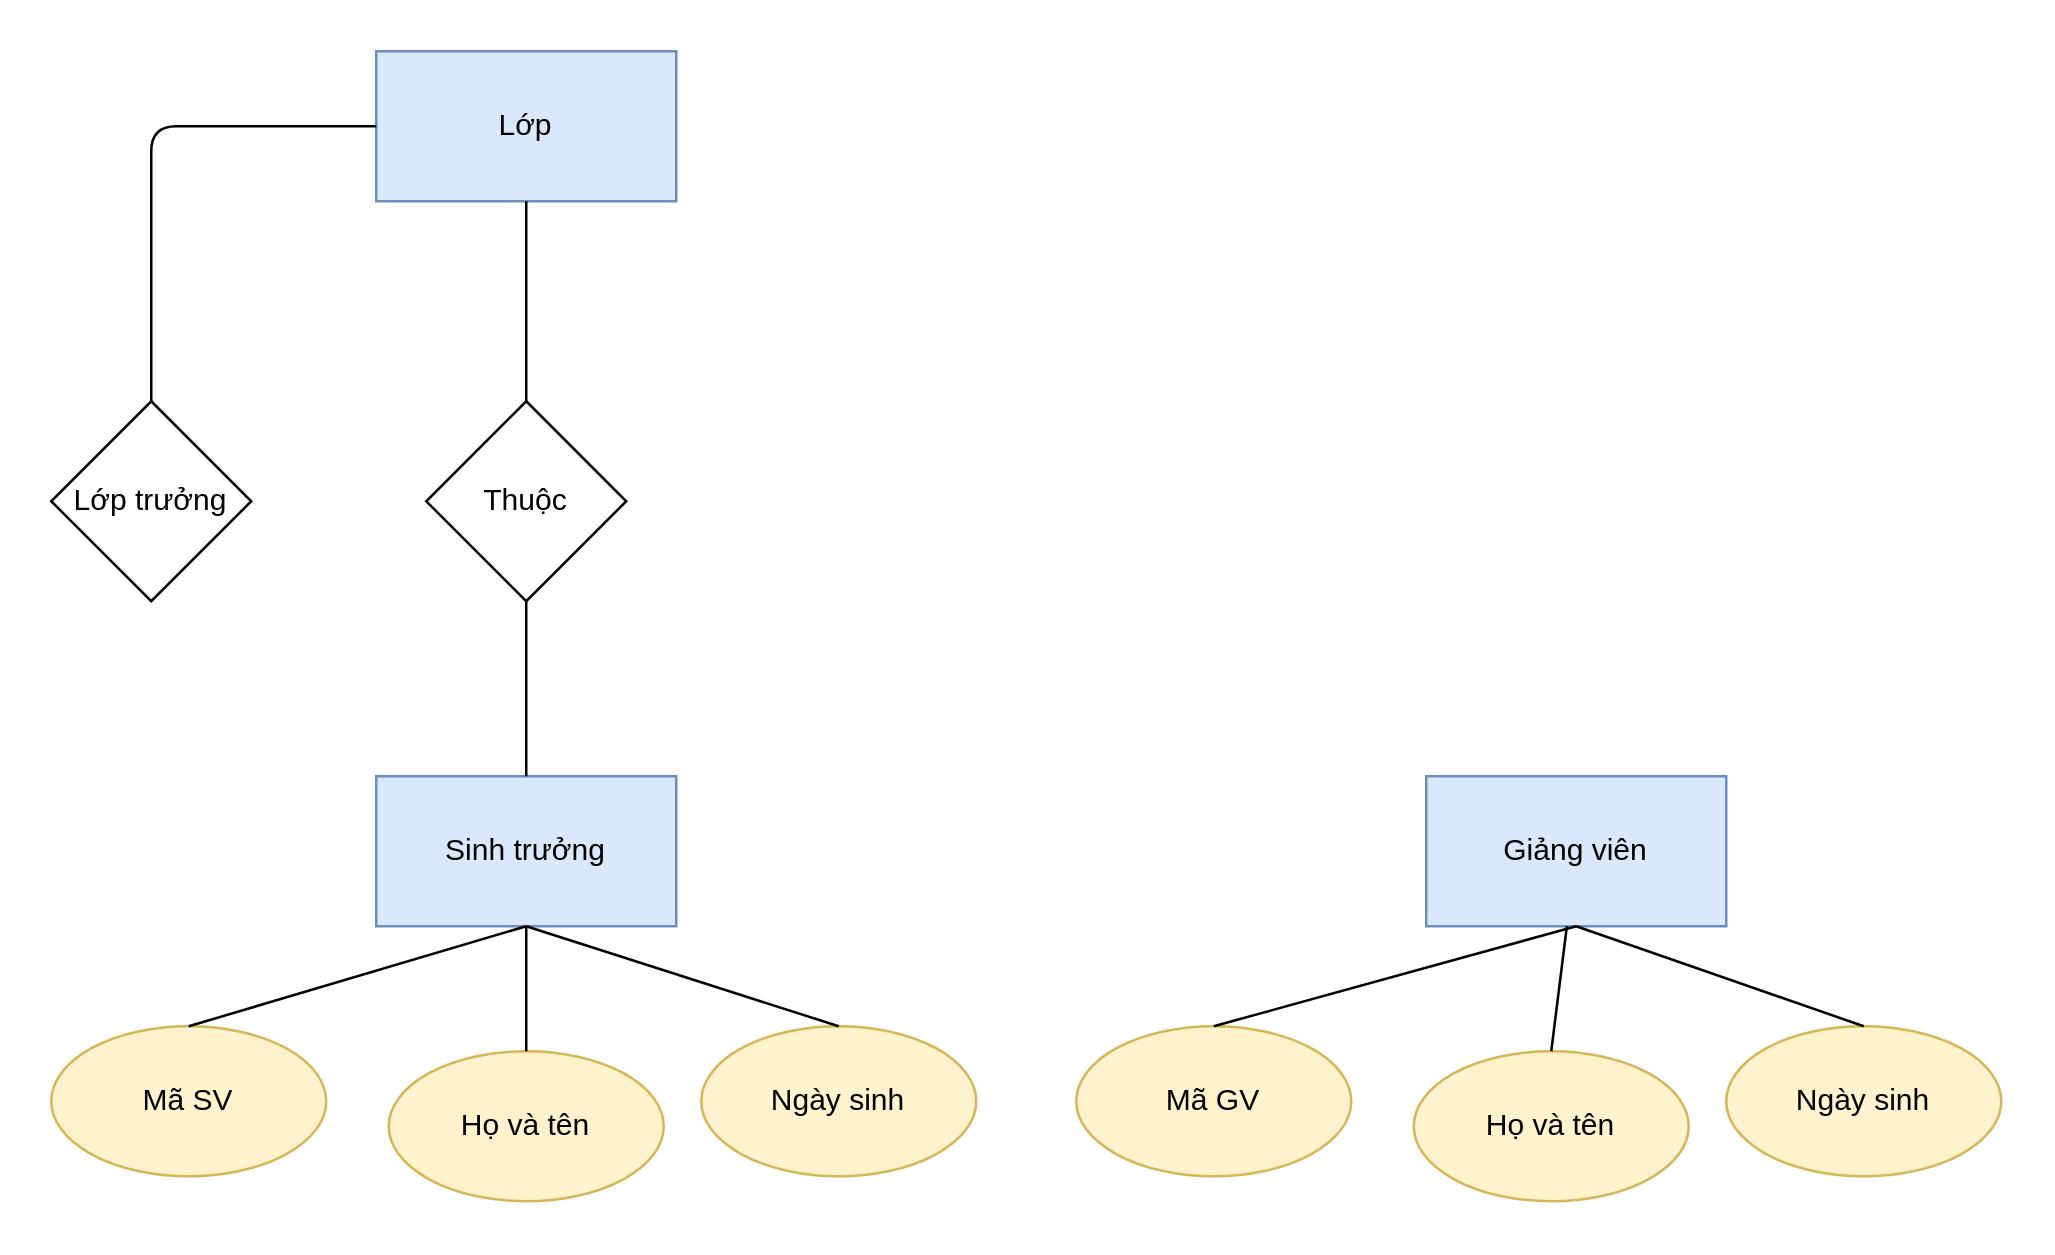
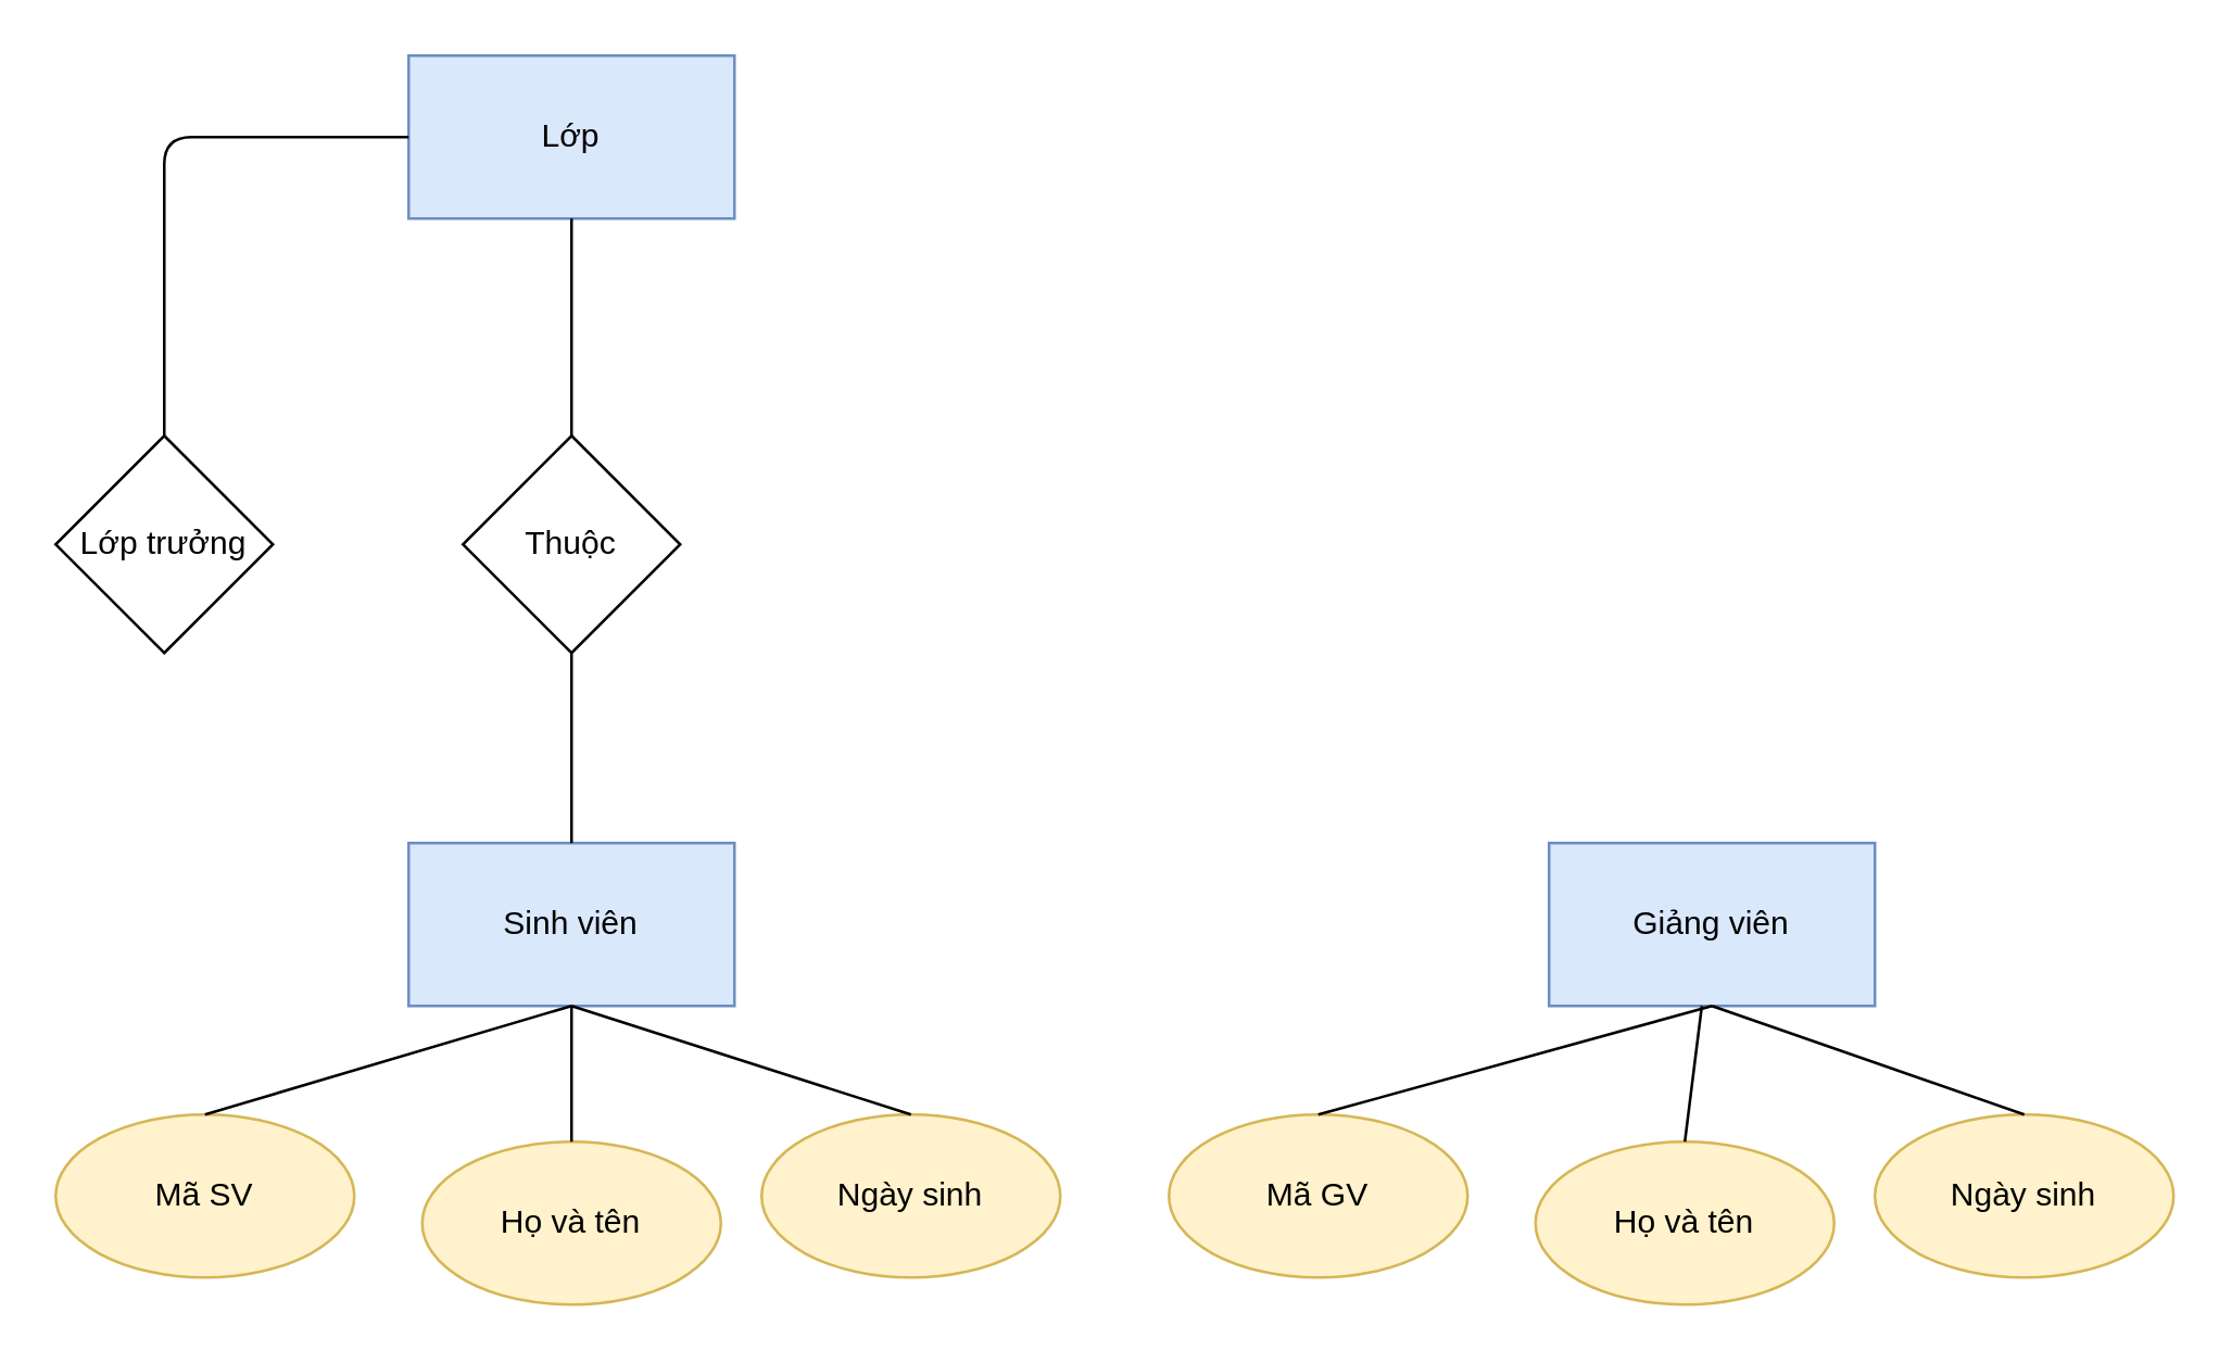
- <mxCell id="2" value="Sinh trưởng" style="rounded=0;whiteSpace=wrap;html=1;fillColor=#dae8fc;strokeColor=#6c8ebf;" vertex="1" parent="1"><mxGeometry x="150" y="310" width="120" height="60" as="geometry" /></mxCell>
+ <mxCell id="2" value="Sinh viên" style="rounded=0;whiteSpace=wrap;html=1;fillColor=#dae8fc;strokeColor=#6c8ebf;" vertex="1" parent="1"><mxGeometry x="150" y="310" width="120" height="60" as="geometry" /></mxCell>
